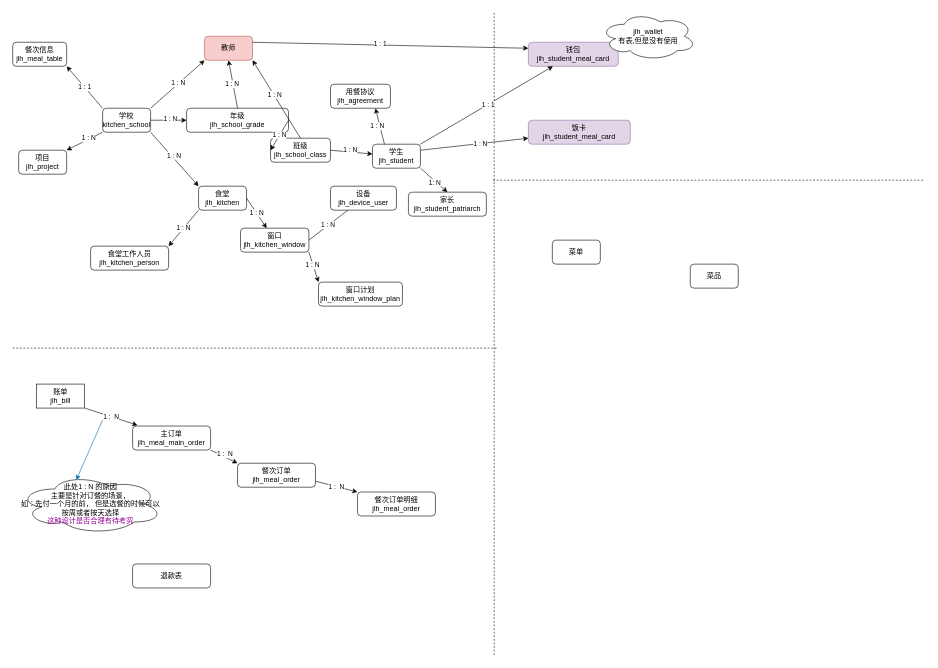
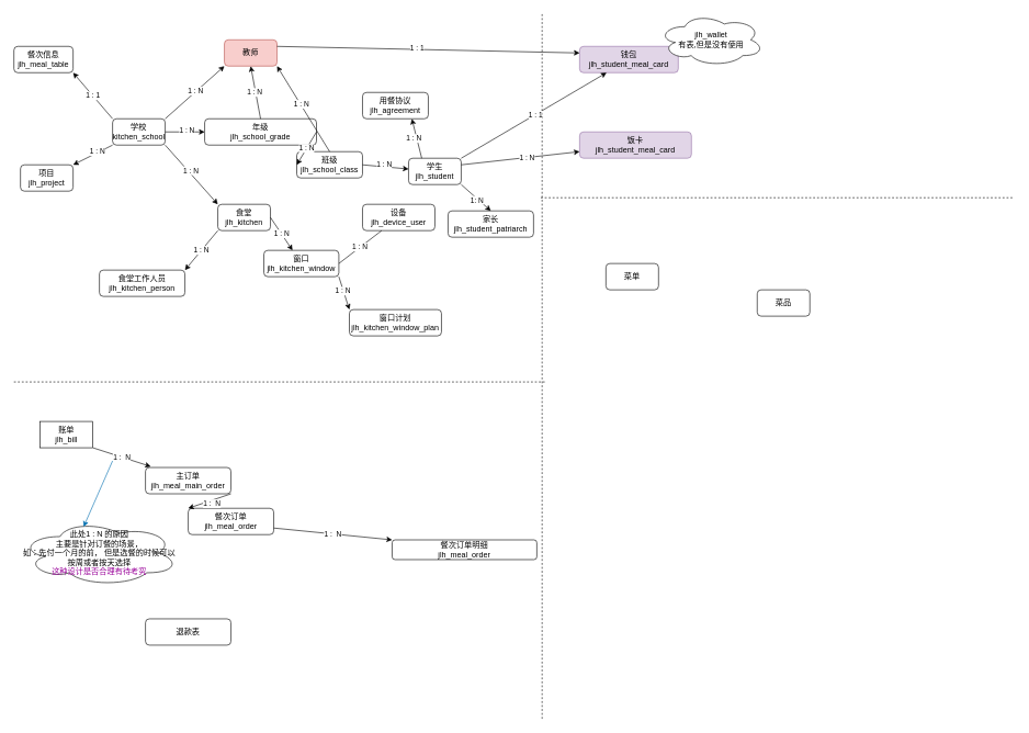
- <mxCell id="16" value="餐次订单&lt;br&gt;jlh_meal_order" style="rounded=1;whiteSpace=wrap;html=1;" vertex="1" parent="1"><mxGeometry x="395" y="772" width="130" height="40" as="geometry" /></mxCell>
+ <mxCell id="16" value="餐次订单&lt;br&gt;jlh_meal_order" style="rounded=1;whiteSpace=wrap;html=1;" vertex="1" parent="1"><mxGeometry x="285" y="772" width="130" height="40" as="geometry" /></mxCell>
- <mxCell id="17" value="餐次订单明细&lt;br&gt;jlh_meal_order" style="rounded=1;whiteSpace=wrap;html=1;" vertex="1" parent="1"><mxGeometry x="595" y="820" width="130" height="40" as="geometry" /></mxCell>
+ <mxCell id="17" value="餐次订单明细&lt;br&gt;jlh_meal_order" style="rounded=1;whiteSpace=wrap;html=1;" vertex="1" parent="1"><mxGeometry x="595" y="820" width="220" height="30" as="geometry" /></mxCell>
